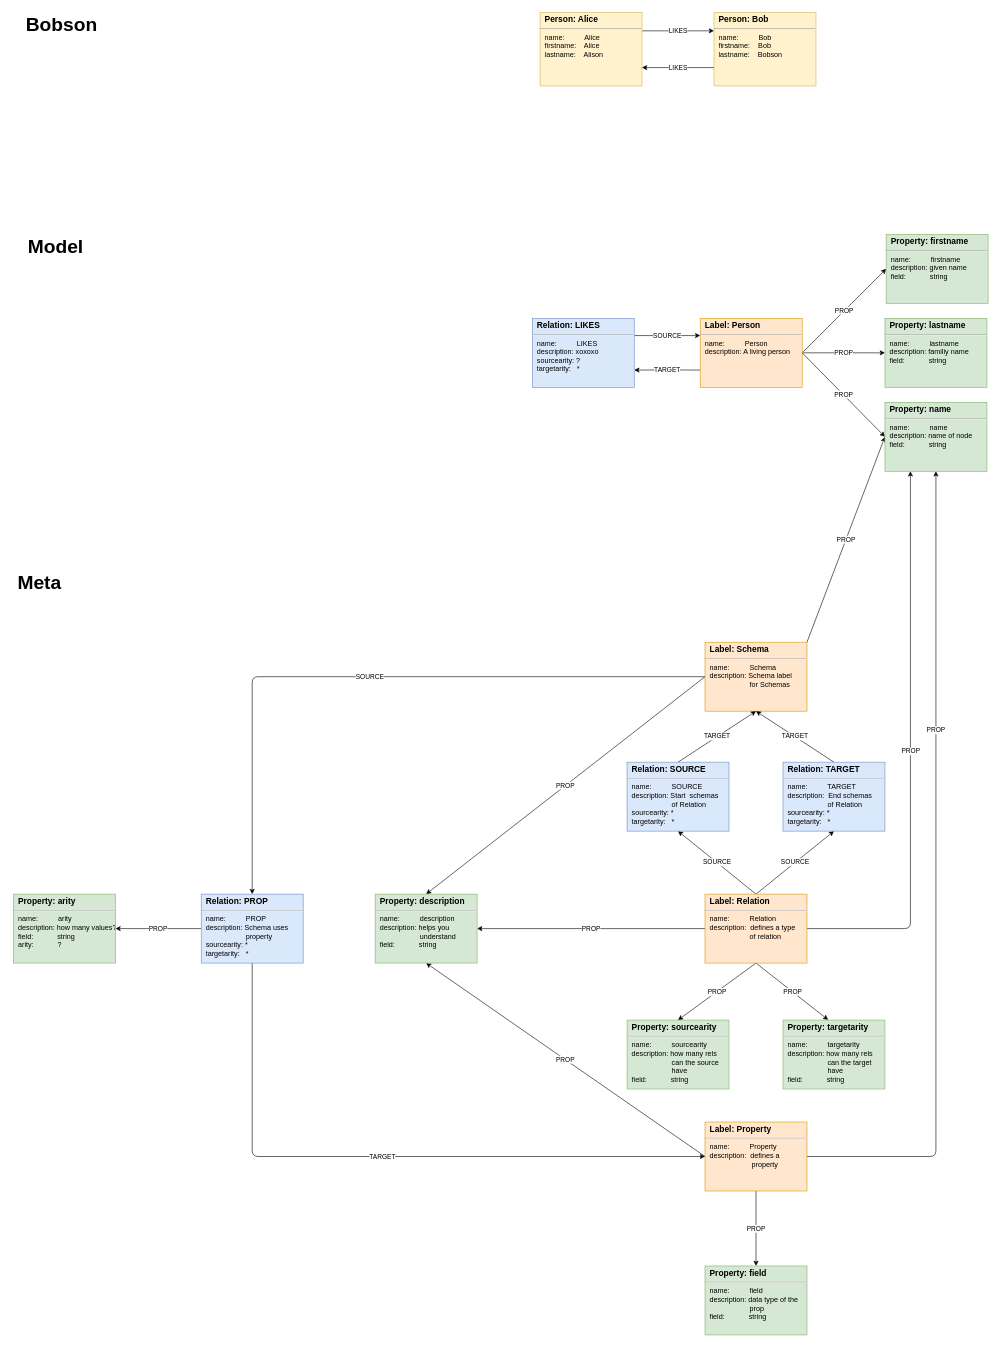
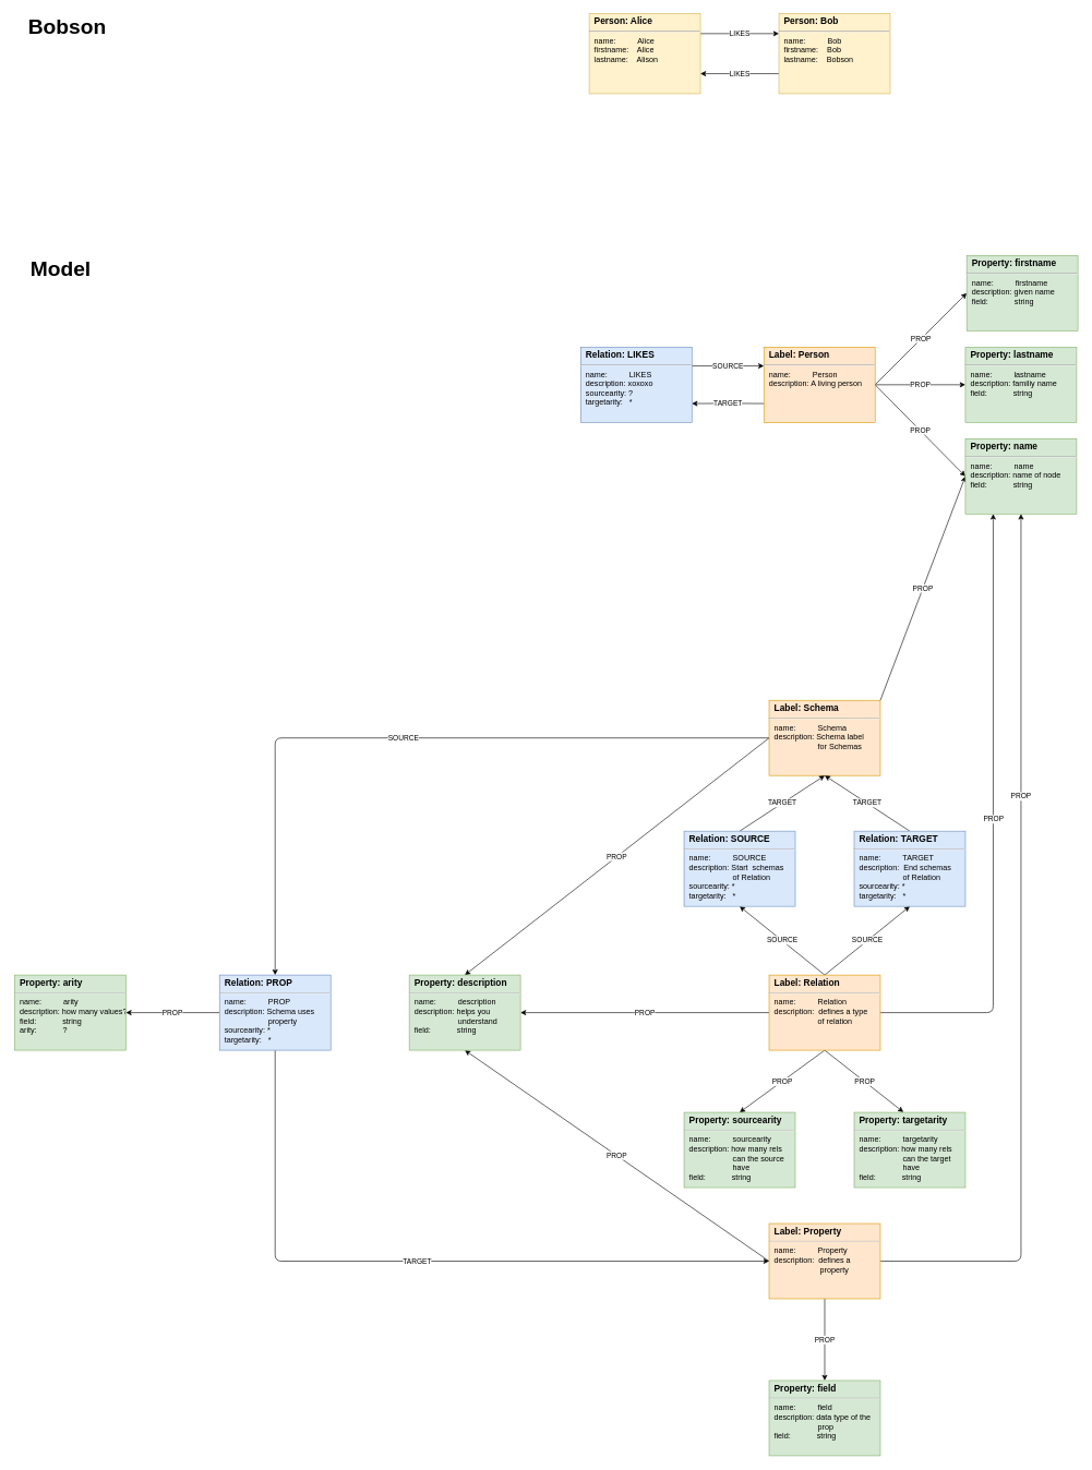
- <mxCell id="45" value="Meta" style="text;html=1;align=center;verticalAlign=middle;resizable=0;points=[];autosize=1;strokeColor=none;fillColor=none;fontSize=32;fontFamily=Helvetica;fontStyle=1" parent="1" vertex="1"><mxGeometry x="20" y="950" width="90" height="40" as="geometry" /></mxCell>
